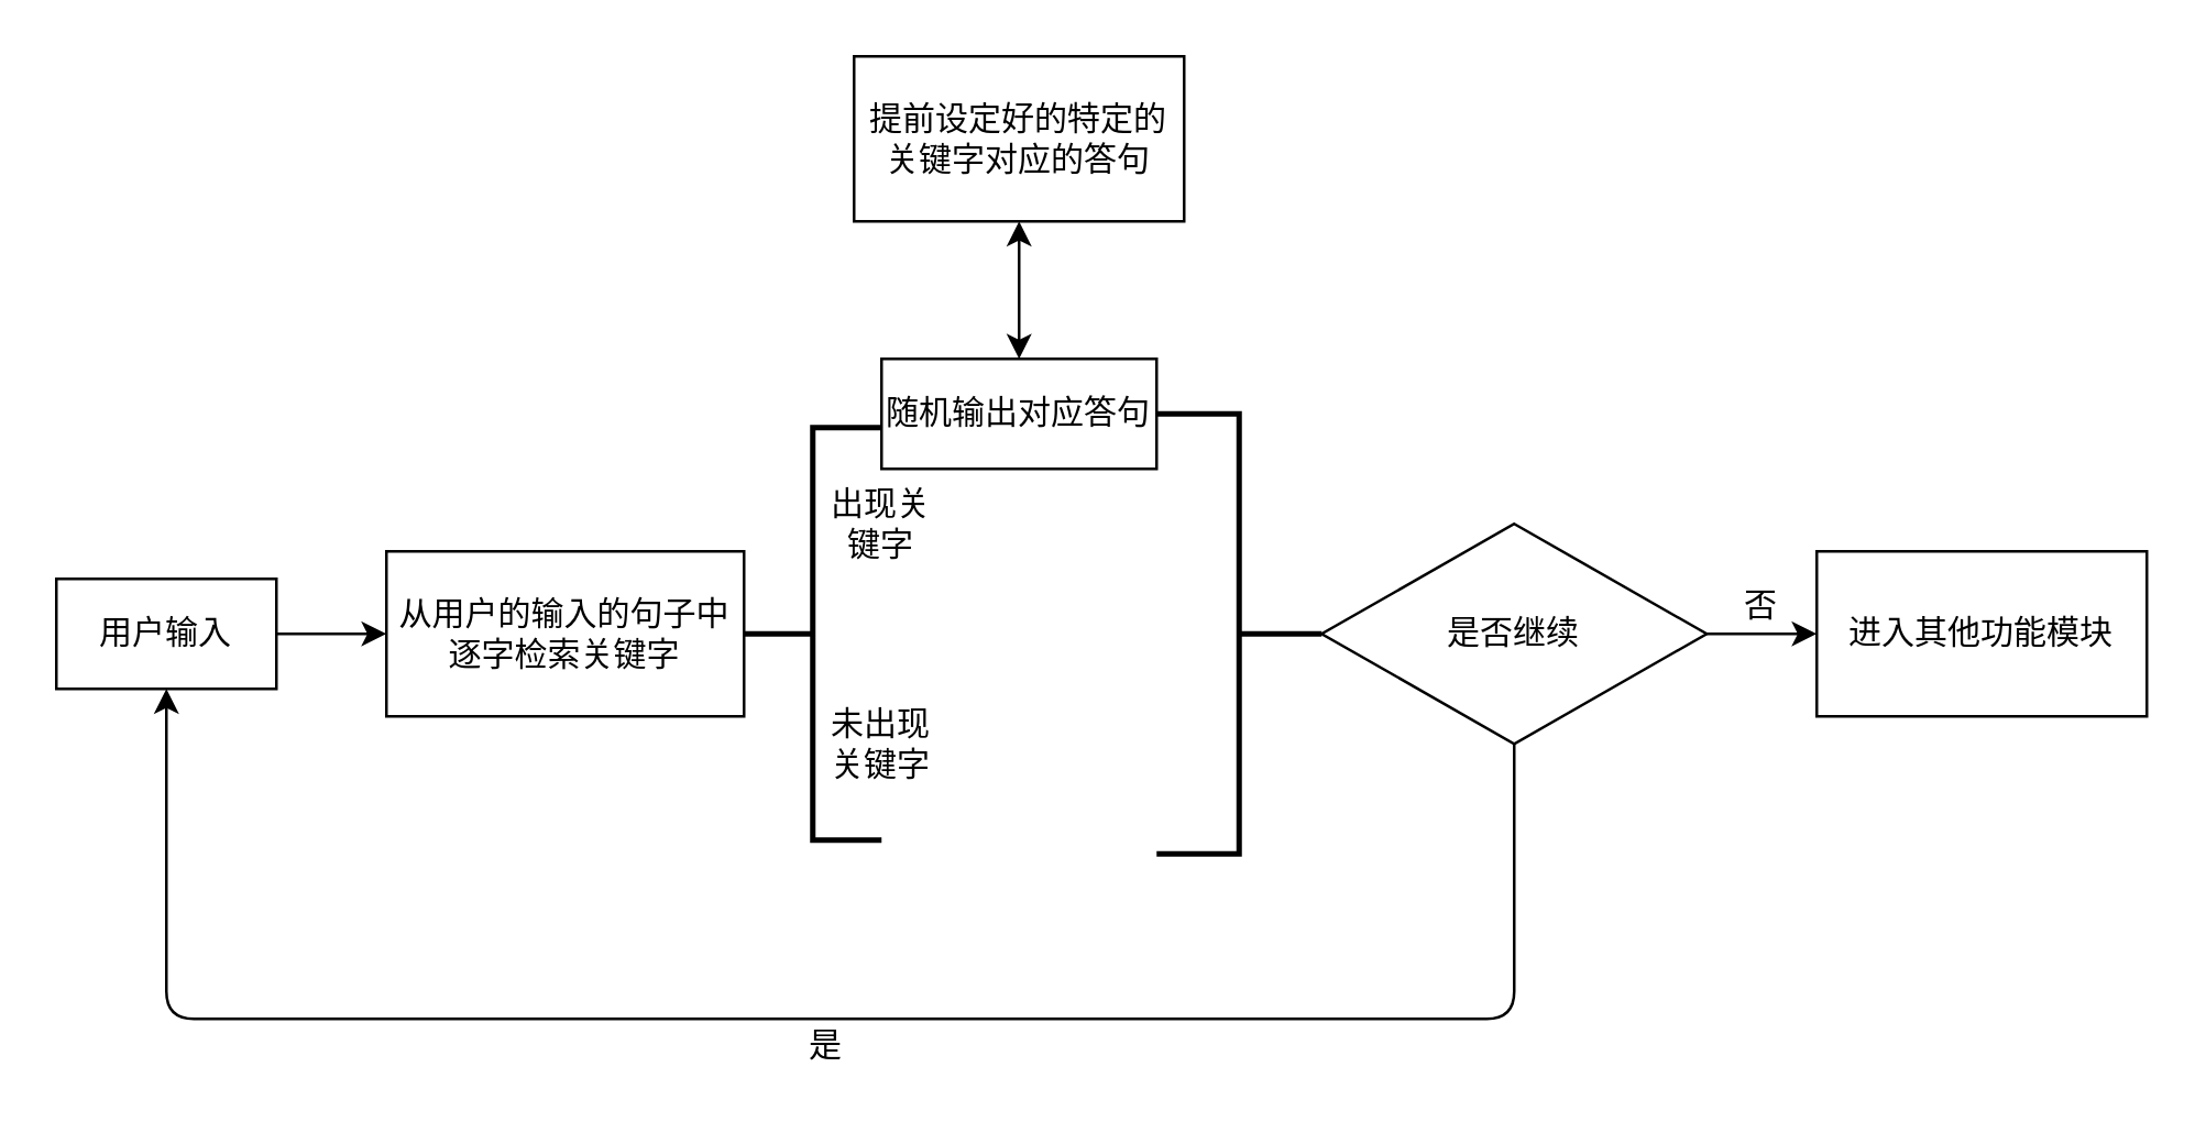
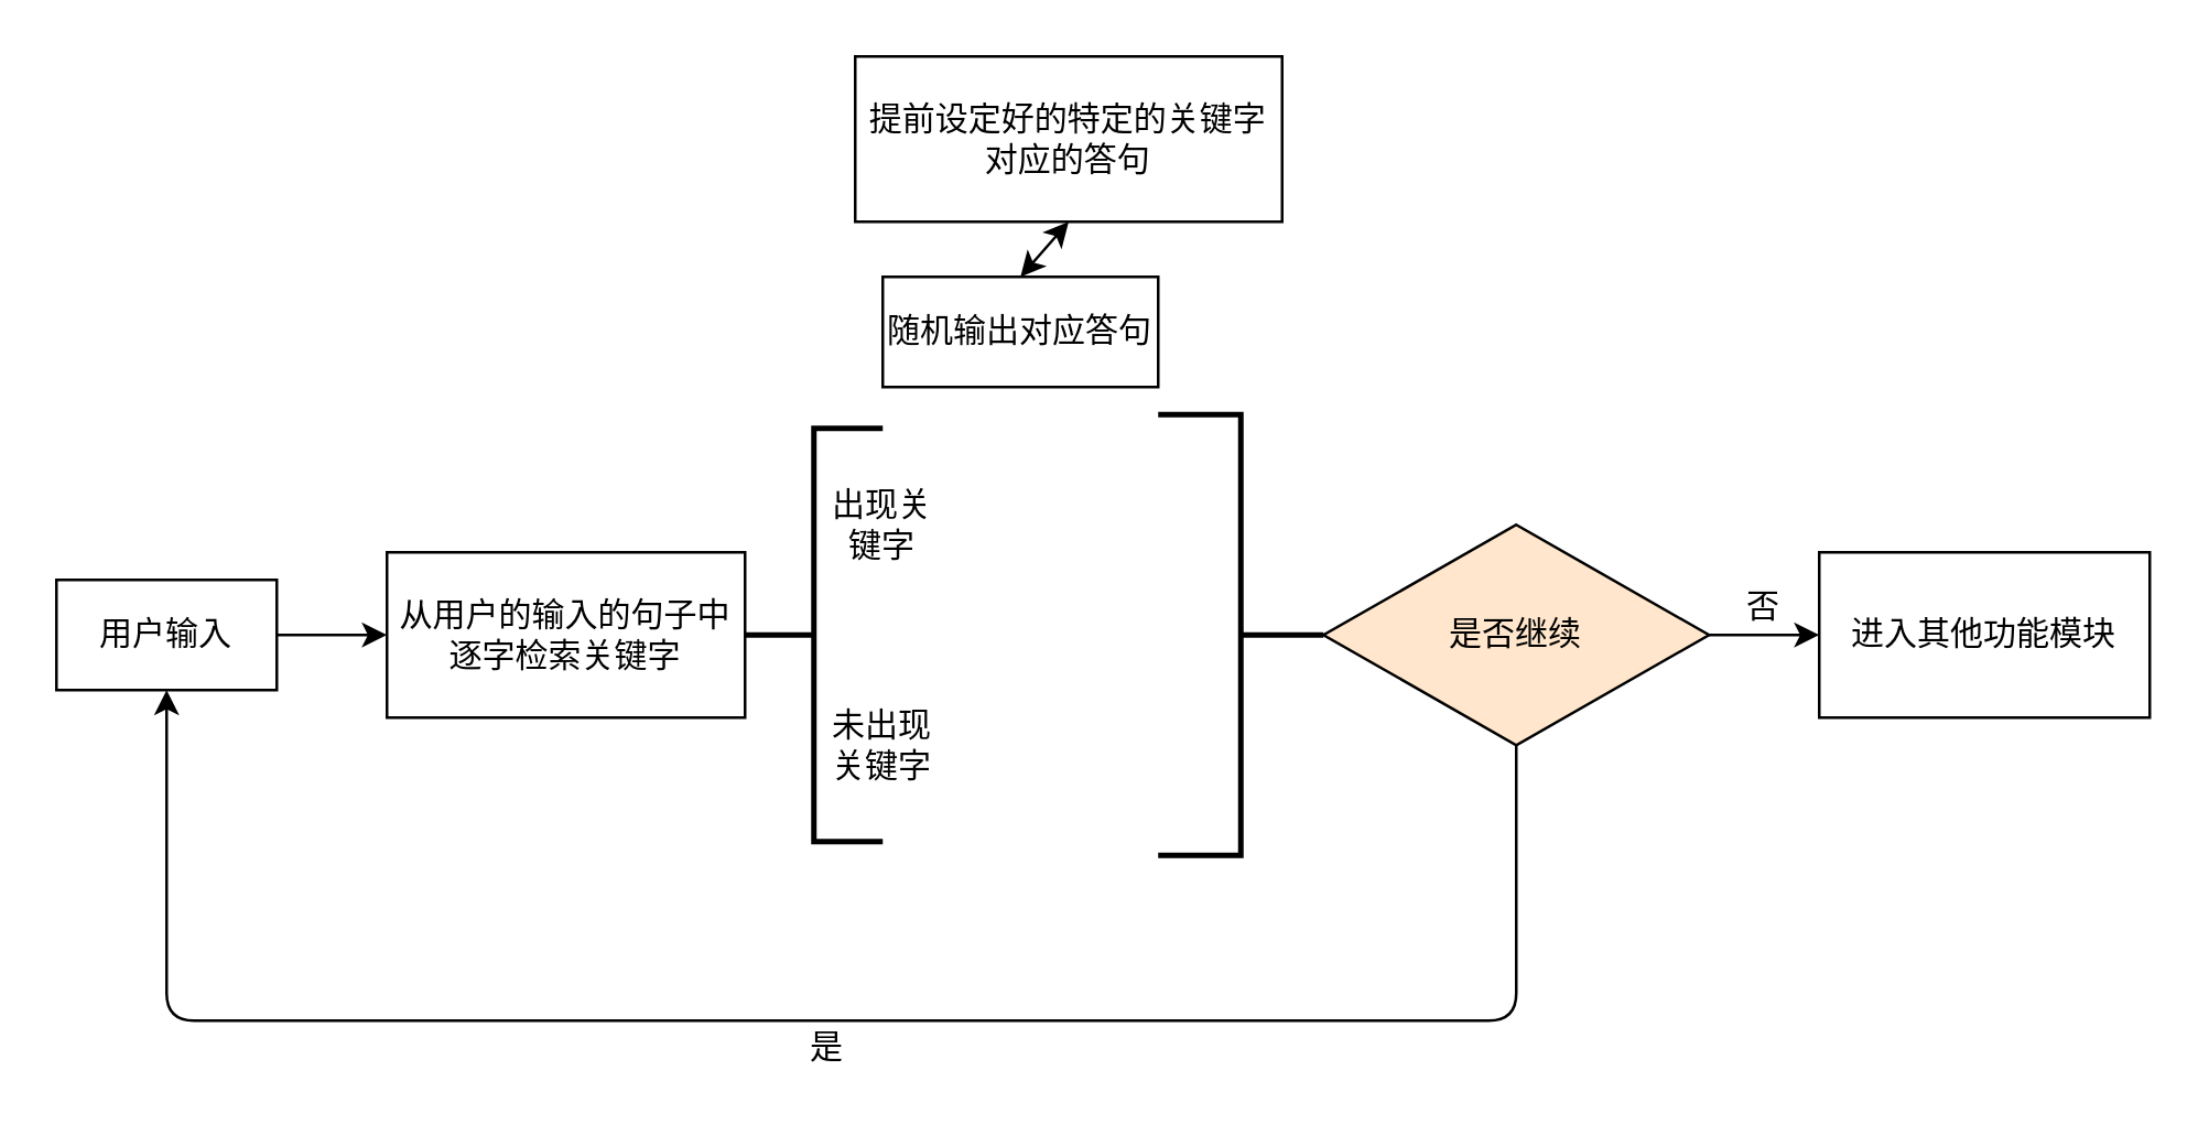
- <mxCell id="7" value="提前设定好的特定的关键字对应的答句" style="rounded=0;whiteSpace=wrap;html=1;" vertex="1" parent="1"><mxGeometry x="310" y="20" width="120" height="60" as="geometry" /></mxCell>
+ <mxCell id="7" value="提前设定好的特定的关键字对应的答句" style="rounded=0;whiteSpace=wrap;html=1;" vertex="1" parent="1"><mxGeometry x="310" y="20" width="155" height="60" as="geometry" /></mxCell>
- <mxCell id="8" value="随机输出对应答句" style="rounded=0;whiteSpace=wrap;html=1;" vertex="1" parent="1"><mxGeometry x="320" y="130" width="100" height="40" as="geometry" /></mxCell>
+ <mxCell id="8" value="随机输出对应答句" style="rounded=0;whiteSpace=wrap;html=1;" vertex="1" parent="1"><mxGeometry x="320" y="100" width="100" height="40" as="geometry" /></mxCell>
- <mxCell id="11" value="是否继续" style="rhombus;whiteSpace=wrap;html=1;" vertex="1" parent="1"><mxGeometry x="480" y="190" width="140" height="80" as="geometry" /></mxCell>
+ <mxCell id="11" value="是否继续" style="rhombus;whiteSpace=wrap;html=1;fillColor=#ffe6cc;" vertex="1" parent="1"><mxGeometry x="480" y="190" width="140" height="80" as="geometry" /></mxCell>
